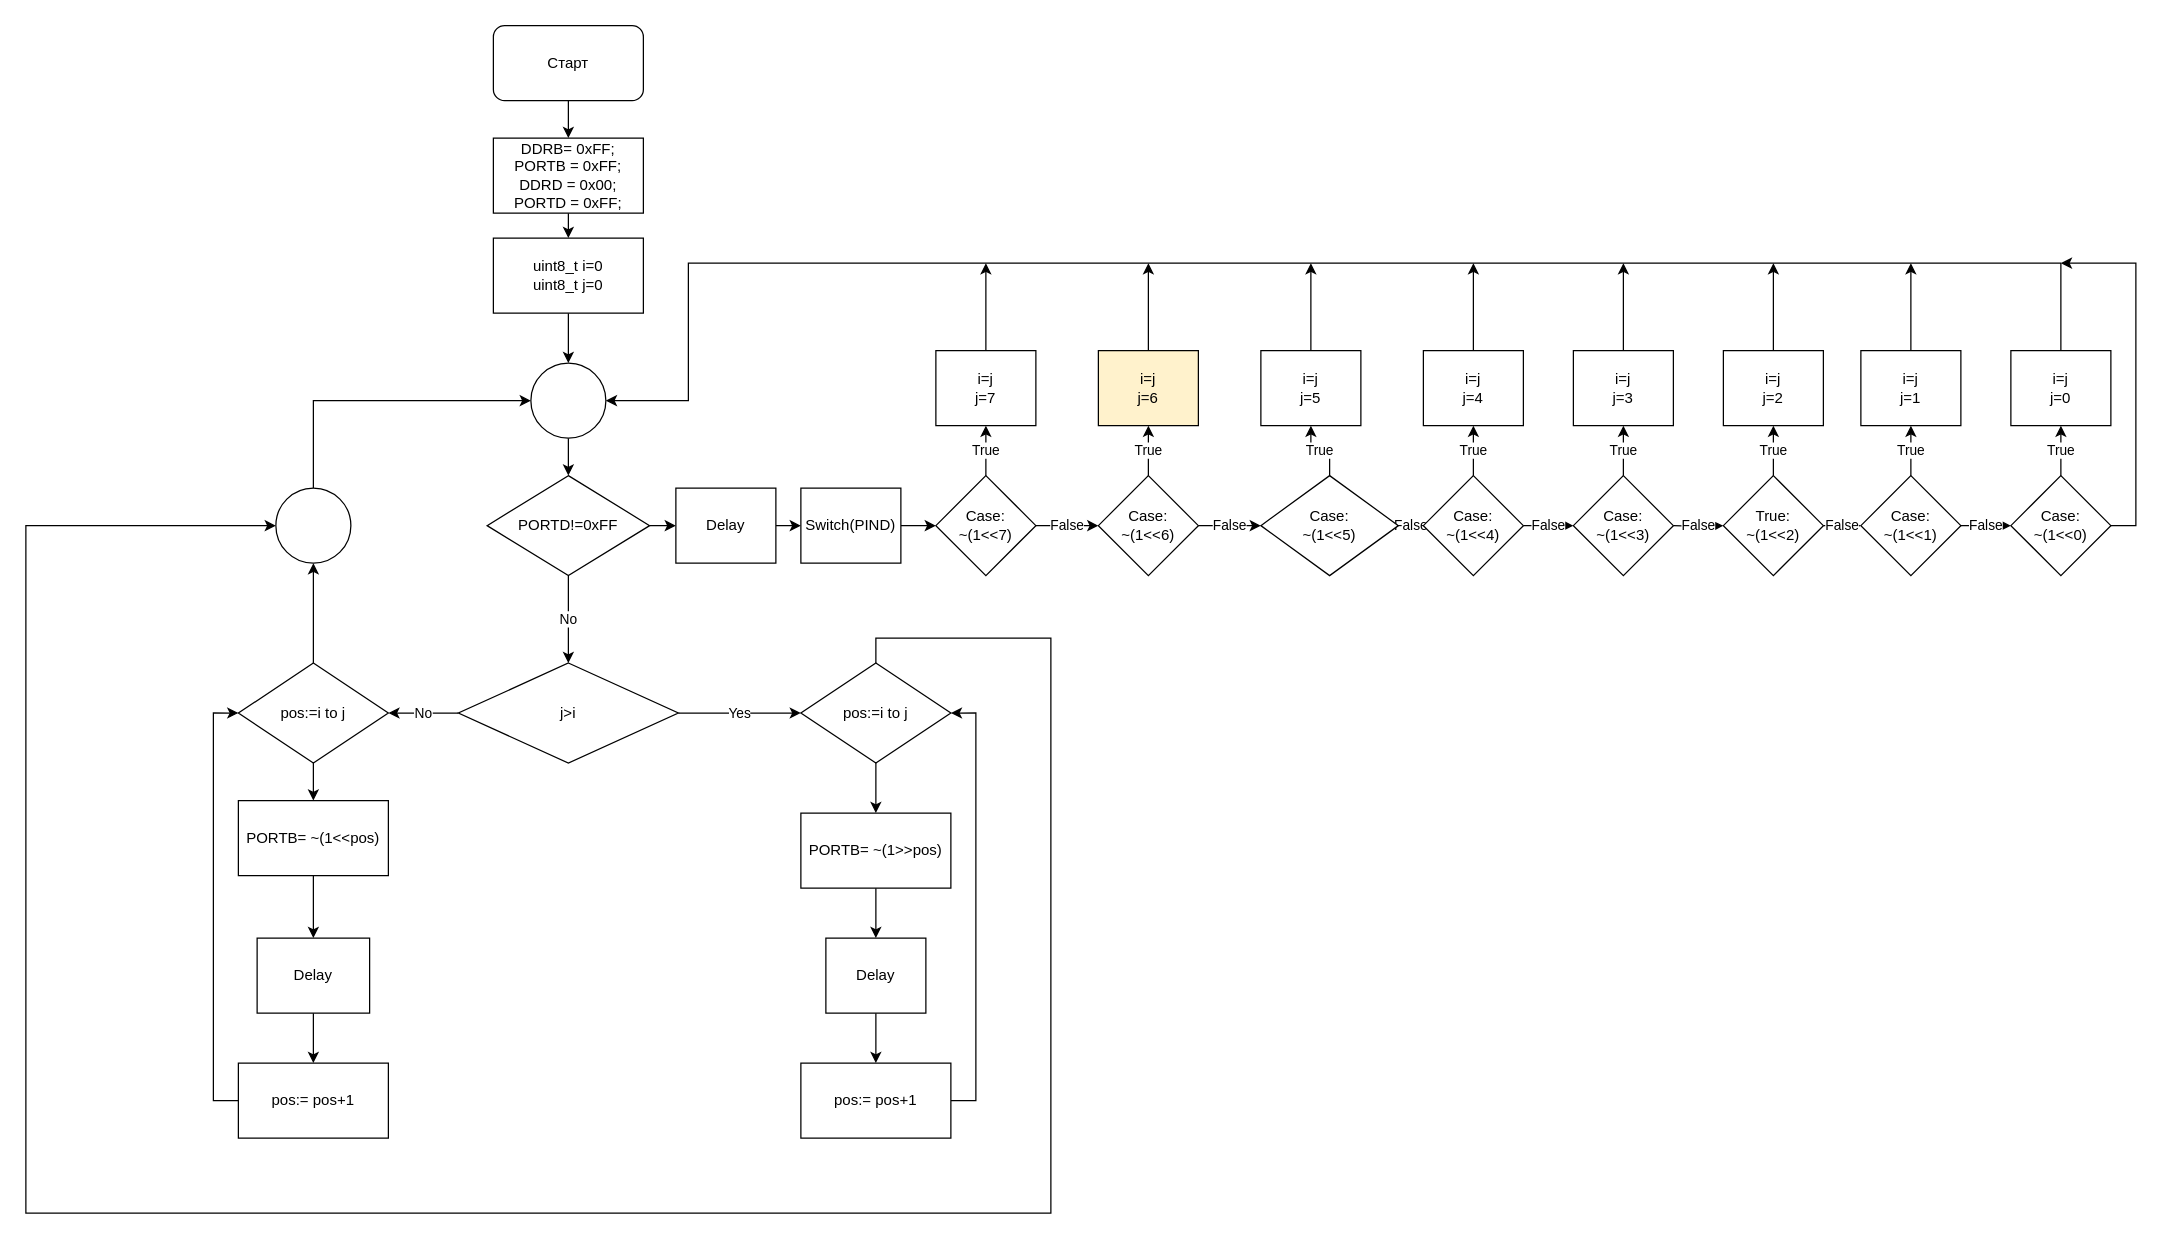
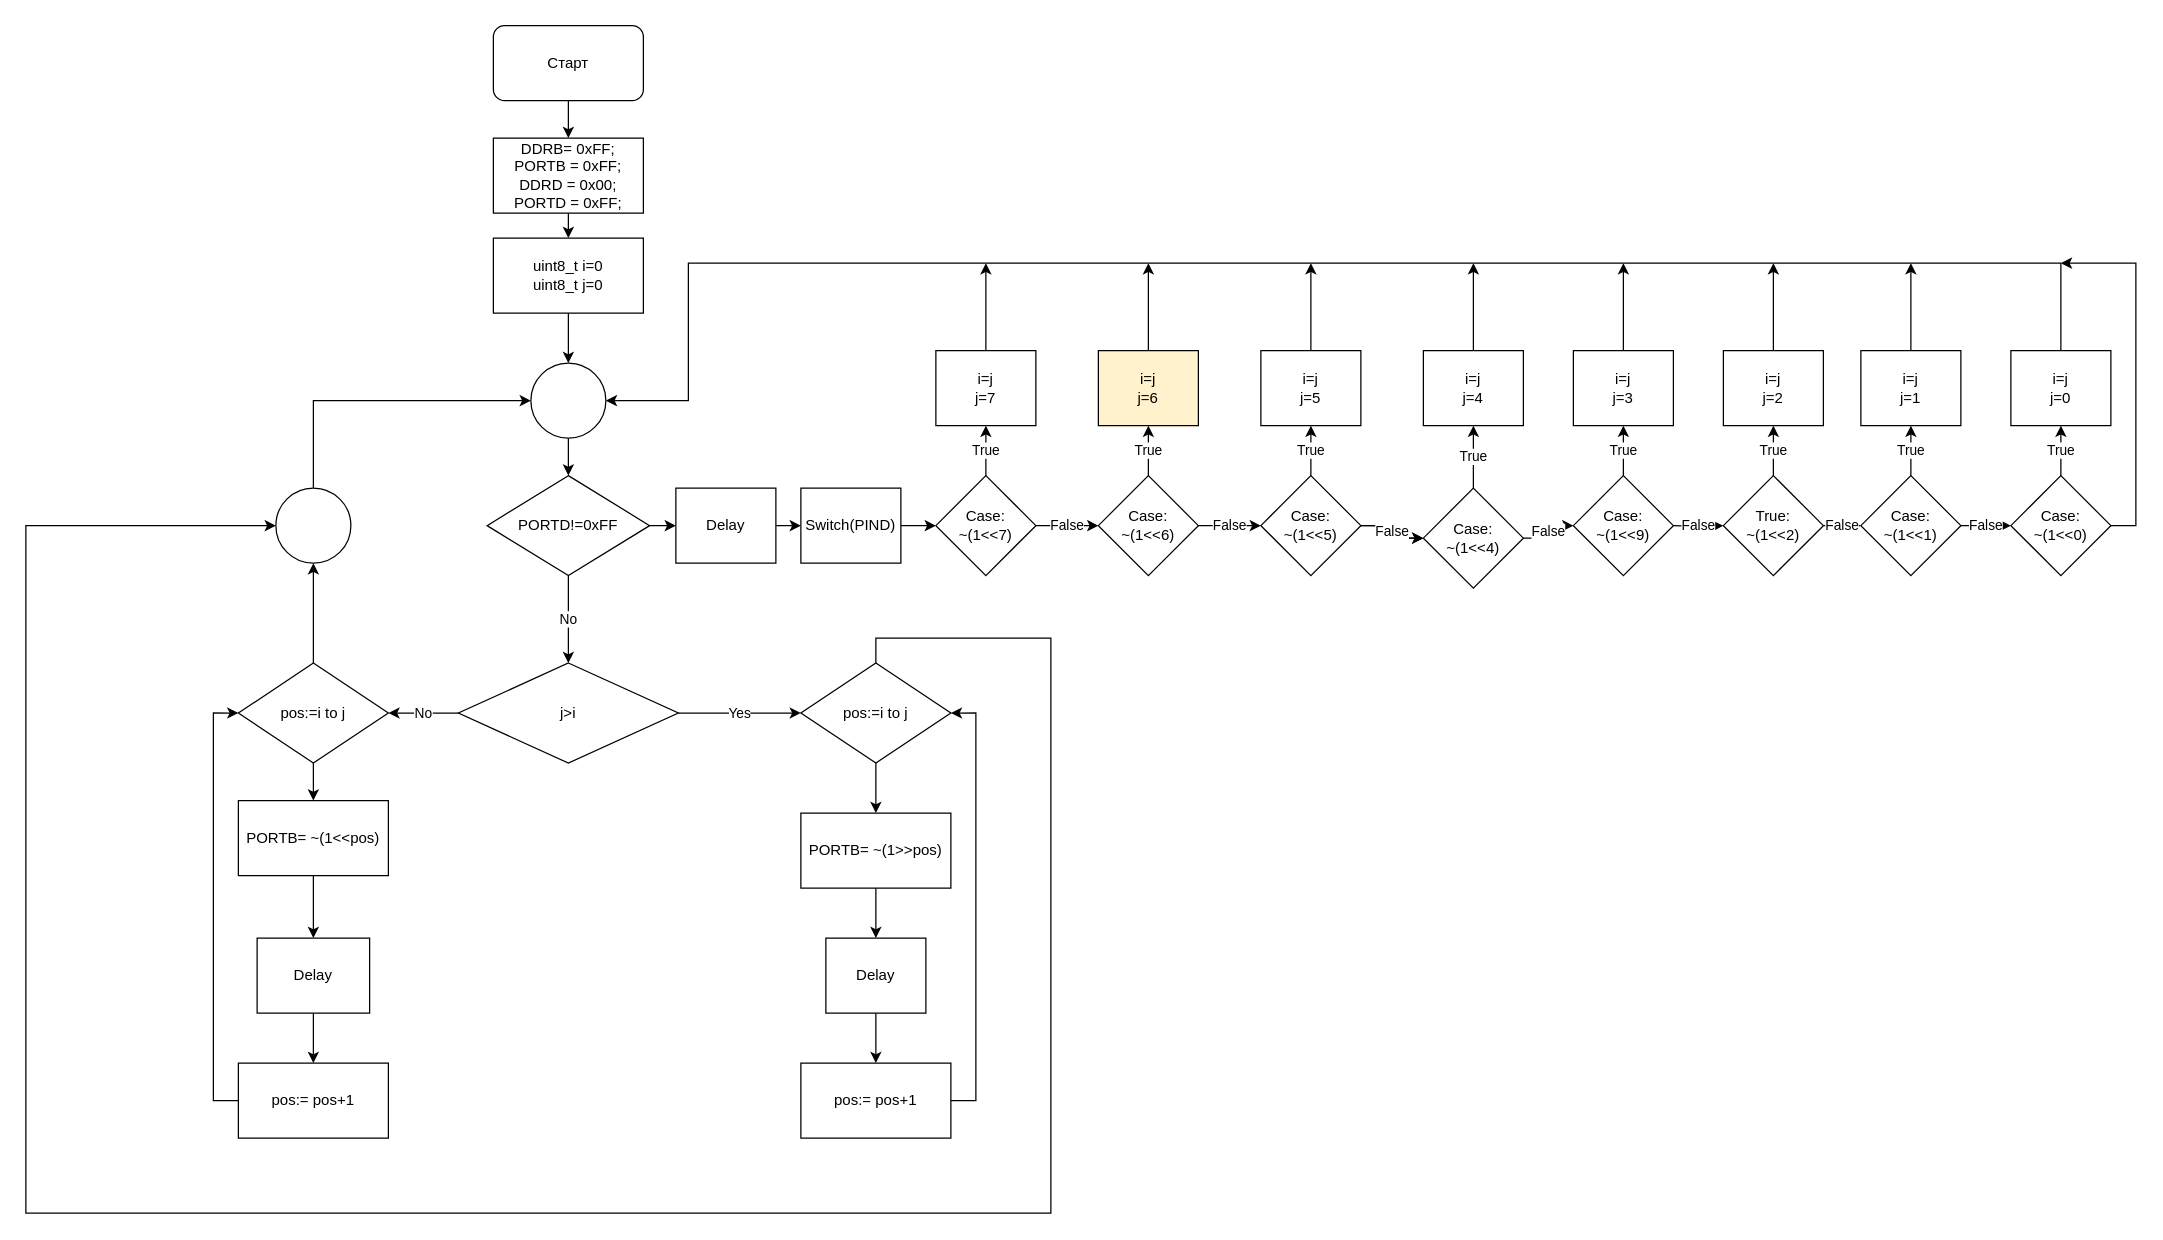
- <mxCell id="34" value="&lt;div&gt;Case:&lt;/div&gt;&lt;div&gt;~(1&amp;lt;&amp;lt;5)&lt;/div&gt;" style="rhombus;whiteSpace=wrap;html=1;" vertex="1" parent="1"><mxGeometry x="1008" y="380" width="110" height="80" as="geometry" /></mxCell>
+ <mxCell id="34" value="&lt;div&gt;Case:&lt;/div&gt;&lt;div&gt;~(1&amp;lt;&amp;lt;5)&lt;/div&gt;" style="rhombus;whiteSpace=wrap;html=1;" vertex="1" parent="1"><mxGeometry x="1008" y="380" width="80" height="80" as="geometry" /></mxCell>
- <mxCell id="40" value="&lt;div&gt;Case:&lt;/div&gt;&lt;div&gt;~(1&amp;lt;&amp;lt;4)&lt;/div&gt;" style="rhombus;whiteSpace=wrap;html=1;" vertex="1" parent="1"><mxGeometry x="1138" y="380" width="80" height="80" as="geometry" /></mxCell>
+ <mxCell id="40" value="&lt;div&gt;Case:&lt;/div&gt;&lt;div&gt;~(1&amp;lt;&amp;lt;4)&lt;/div&gt;" style="rhombus;whiteSpace=wrap;html=1;" vertex="1" parent="1"><mxGeometry x="1138" y="390" width="80" height="80" as="geometry" /></mxCell>
- <mxCell id="42" value="&lt;div&gt;Case:&lt;/div&gt;&lt;div&gt;~(1&amp;lt;&amp;lt;3)&lt;/div&gt;" style="rhombus;whiteSpace=wrap;html=1;" vertex="1" parent="1"><mxGeometry x="1258" y="380" width="80" height="80" as="geometry" /></mxCell>
+ <mxCell id="42" value="&lt;div&gt;Case:&lt;/div&gt;&lt;div&gt;~(1&amp;lt;&amp;lt;9)&lt;/div&gt;" style="rhombus;whiteSpace=wrap;html=1;" vertex="1" parent="1"><mxGeometry x="1258" y="380" width="80" height="80" as="geometry" /></mxCell>
